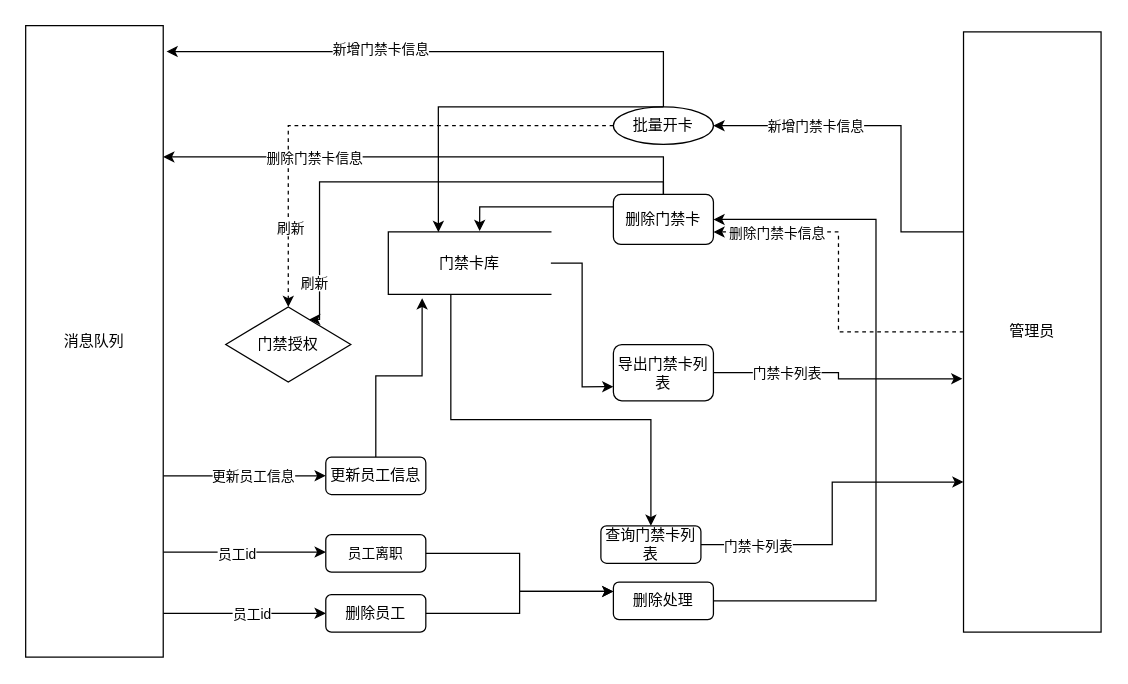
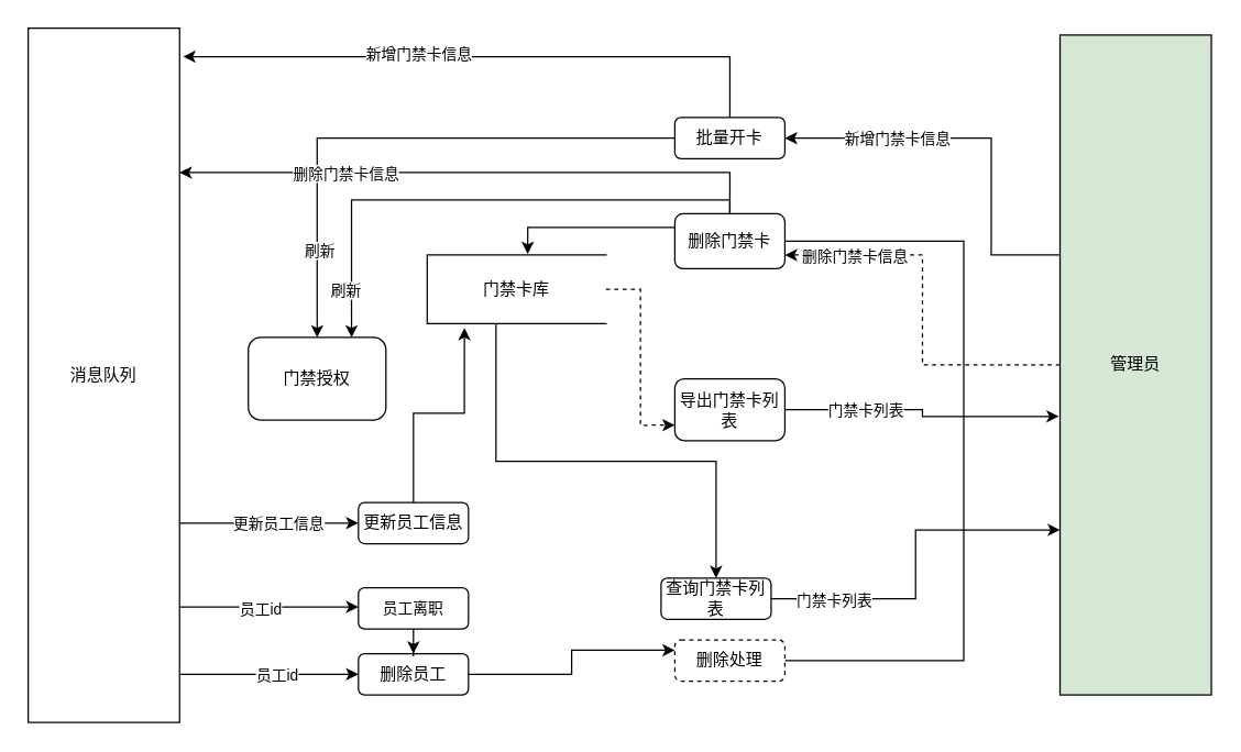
- <mxCell id="32" style="edgeStyle=orthogonalEdgeStyle;rounded=0;orthogonalLoop=1;jettySize=auto;html=1;entryX=0.003;entryY=0.692;entryDx=0;entryDy=0;entryPerimeter=0;" parent="1" source="16" target="28" edge="1"><mxGeometry relative="1" as="geometry"><Array as="points"><mxPoint x="350" y="85" /></Array></mxGeometry></mxCell>
- <mxCell id="14" style="edgeStyle=orthogonalEdgeStyle;rounded=0;orthogonalLoop=1;jettySize=auto;html=1;dashed=1;" parent="1" source="16" target="41" edge="1"><mxGeometry relative="1" as="geometry" /></mxCell>
+ <mxCell id="14" style="edgeStyle=orthogonalEdgeStyle;rounded=0;orthogonalLoop=1;jettySize=auto;html=1;" parent="1" source="16" target="41" edge="1"><mxGeometry relative="1" as="geometry" /></mxCell>
- <mxCell id="16" value="批量开卡" style="ellipse;whiteSpace=wrap;html=1;" parent="1" vertex="1"><mxGeometry x="490" y="85" width="80" height="30" as="geometry" /></mxCell>
+ <mxCell id="16" value="批量开卡" style="rounded=1;whiteSpace=wrap;html=1;" parent="1" vertex="1"><mxGeometry x="490" y="85" width="80" height="30" as="geometry" /></mxCell>
- <mxCell id="42" style="edgeStyle=orthogonalEdgeStyle;rounded=0;orthogonalLoop=1;jettySize=auto;html=1;entryX=1;entryY=0.5;entryDx=0;entryDy=0;" parent="1" source="43" target="22" edge="1"><mxGeometry relative="1" as="geometry"><Array as="points"><mxPoint x="700" y="480" /><mxPoint x="700" y="175" /></Array></mxGeometry></mxCell>
+ <mxCell id="42" style="edgeStyle=orthogonalEdgeStyle;rounded=0;orthogonalLoop=1;jettySize=auto;html=1;entryX=1;entryY=0.5;entryDx=0;entryDy=0;endArrow=none;" parent="1" source="43" target="22" edge="1"><mxGeometry relative="1" as="geometry"><Array as="points"><mxPoint x="700" y="480" /><mxPoint x="700" y="175" /></Array></mxGeometry></mxCell>
- <mxCell id="27" style="edgeStyle=orthogonalEdgeStyle;rounded=0;orthogonalLoop=1;jettySize=auto;html=1;entryX=0;entryY=0.75;entryDx=0;entryDy=0;" parent="1" source="28" target="17" edge="1"><mxGeometry relative="1" as="geometry" /></mxCell>
+ <mxCell id="27" style="edgeStyle=orthogonalEdgeStyle;rounded=0;orthogonalLoop=1;jettySize=auto;html=1;entryX=0;entryY=0.75;entryDx=0;entryDy=0;dashed=1;" parent="1" source="28" target="17" edge="1"><mxGeometry relative="1" as="geometry" /></mxCell>
- <mxCell id="13" value="管理员" style="rounded=0;whiteSpace=wrap;html=1;" parent="1" vertex="1"><mxGeometry x="770" y="25" width="110" height="480" as="geometry" /></mxCell>
+ <mxCell id="13" value="管理员" style="rounded=0;whiteSpace=wrap;html=1;fillColor=#d5e8d4;" parent="1" vertex="1"><mxGeometry x="770" y="25" width="110" height="480" as="geometry" /></mxCell>
- <mxCell id="41" value="门禁授权" style="rhombus;whiteSpace=wrap;html=1;" parent="1" vertex="1"><mxGeometry x="180" y="245" width="100" height="60" as="geometry" /></mxCell>
+ <mxCell id="41" value="门禁授权" style="rounded=1;whiteSpace=wrap;html=1;" parent="1" vertex="1"><mxGeometry x="180" y="245" width="100" height="60" as="geometry" /></mxCell>
- <mxCell id="39" style="edgeStyle=orthogonalEdgeStyle;rounded=0;orthogonalLoop=1;jettySize=auto;html=1;entryX=0;entryY=0.25;entryDx=0;entryDy=0;" parent="1" source="40" target="43" edge="1"><mxGeometry relative="1" as="geometry"><mxPoint x="390" y="445" as="targetPoint" /></mxGeometry></mxCell>
+ <mxCell id="39" style="edgeStyle=orthogonalEdgeStyle;rounded=0;orthogonalLoop=1;jettySize=auto;html=1;" parent="1" source="40" target="36" edge="1"><mxGeometry relative="1" as="geometry"><mxPoint x="390" y="445" as="targetPoint" /></mxGeometry></mxCell>
- <mxCell id="43" value="删除处理" style="rounded=1;whiteSpace=wrap;html=1;" parent="1" vertex="1"><mxGeometry x="490" y="465" width="80" height="30" as="geometry" /></mxCell>
+ <mxCell id="43" value="删除处理" style="rounded=1;whiteSpace=wrap;html=1;dashed=1;" parent="1" vertex="1"><mxGeometry x="490" y="465" width="80" height="30" as="geometry" /></mxCell>
